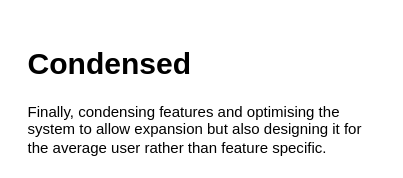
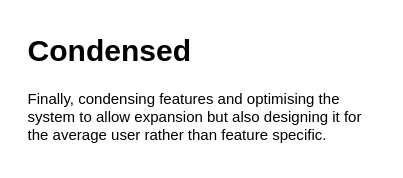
- <mxCell id="2" value="&lt;h1 style=&quot;margin-top: 0px;&quot;&gt;Condensed&lt;/h1&gt;&lt;p&gt;Finally, condensing features and optimising the system to allow expansion but also designing it for the average user rather than feature specific.&lt;/p&gt;" style="text;html=1;whiteSpace=wrap;overflow=hidden;rounded=0;" parent="1" vertex="1"><mxGeometry x="20" y="30" width="280" height="100" as="geometry" /></mxCell>
+ <mxCell id="2" value="&lt;h1 style=&quot;margin-top: 0px;&quot;&gt;Condensed&lt;/h1&gt;&lt;p&gt;Finally, condensing features and optimising the system to allow expansion but also designing it for the average user rather than feature specific.&lt;/p&gt;" style="text;html=1;whiteSpace=wrap;overflow=hidden;rounded=0;" parent="1" vertex="1"><mxGeometry x="20" y="20" width="280" height="100" as="geometry" /></mxCell>
